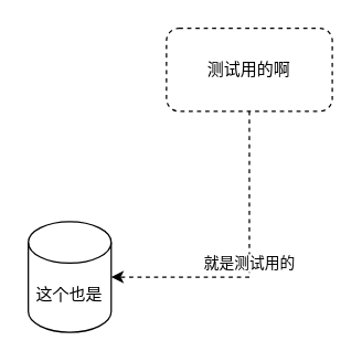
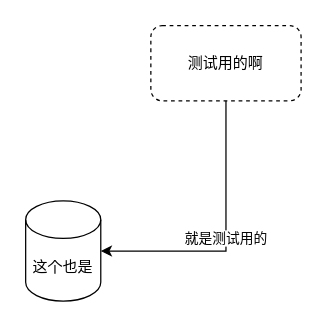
- <mxCell id="2" value="就是测试用的" style="edgeStyle=orthogonalEdgeStyle;rounded=0;orthogonalLoop=1;jettySize=auto;html=1;exitX=0.5;exitY=1;exitDx=0;exitDy=0;entryX=1;entryY=0.5;entryDx=0;entryDy=0;entryPerimeter=0;dashed=1;" edge="1" parent="1" source="3" target="4"><mxGeometry relative="1" as="geometry" /></mxCell>
+ <mxCell id="2" value="就是测试用的" style="edgeStyle=orthogonalEdgeStyle;rounded=0;orthogonalLoop=1;jettySize=auto;html=1;exitX=0.5;exitY=1;exitDx=0;exitDy=0;entryX=1;entryY=0.5;entryDx=0;entryDy=0;entryPerimeter=0;" edge="1" parent="1" source="3" target="4"><mxGeometry relative="1" as="geometry" /></mxCell>
